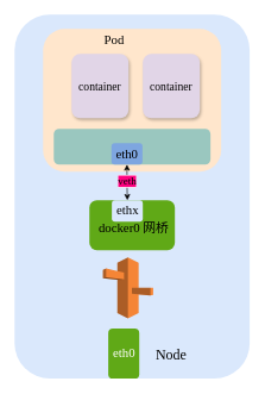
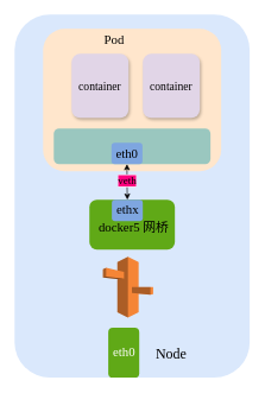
- <mxCell id="16" value="&lt;font face=&quot;Comic Sans MS&quot; style=&quot;font-size: 18px&quot;&gt;ethx&lt;/font&gt;" style="rounded=1;whiteSpace=wrap;html=1;strokeColor=none;fillColor=#dae8fc;" vertex="1" parent="3"><mxGeometry x="156.5" y="280" width="43.5" height="30" as="geometry" /></mxCell>
+ <mxCell id="16" value="&lt;font face=&quot;Comic Sans MS&quot; style=&quot;font-size: 18px&quot;&gt;ethx&lt;/font&gt;" style="rounded=1;whiteSpace=wrap;html=1;strokeColor=none;fillColor=#7EA6E0;" vertex="1" parent="3"><mxGeometry x="156.5" y="280" width="43.5" height="30" as="geometry" /></mxCell>
- <mxCell id="7" value="&lt;font face=&quot;Comic Sans MS&quot;&gt;&lt;span style=&quot;font-size: 18px&quot;&gt;docker0 网桥&lt;/span&gt;&lt;/font&gt;" style="text;html=1;strokeColor=none;fillColor=none;align=center;verticalAlign=middle;whiteSpace=wrap;rounded=0;" vertex="1" parent="3"><mxGeometry x="128.5" y="310" width="116.5" height="20" as="geometry" /></mxCell>
+ <mxCell id="7" value="&lt;font face=&quot;Comic Sans MS&quot;&gt;&lt;span style=&quot;font-size: 18px&quot;&gt;docker5 网桥&lt;/span&gt;&lt;/font&gt;" style="text;html=1;strokeColor=none;fillColor=none;align=center;verticalAlign=middle;whiteSpace=wrap;rounded=0;" vertex="1" parent="3"><mxGeometry x="128.5" y="310" width="116.5" height="20" as="geometry" /></mxCell>
